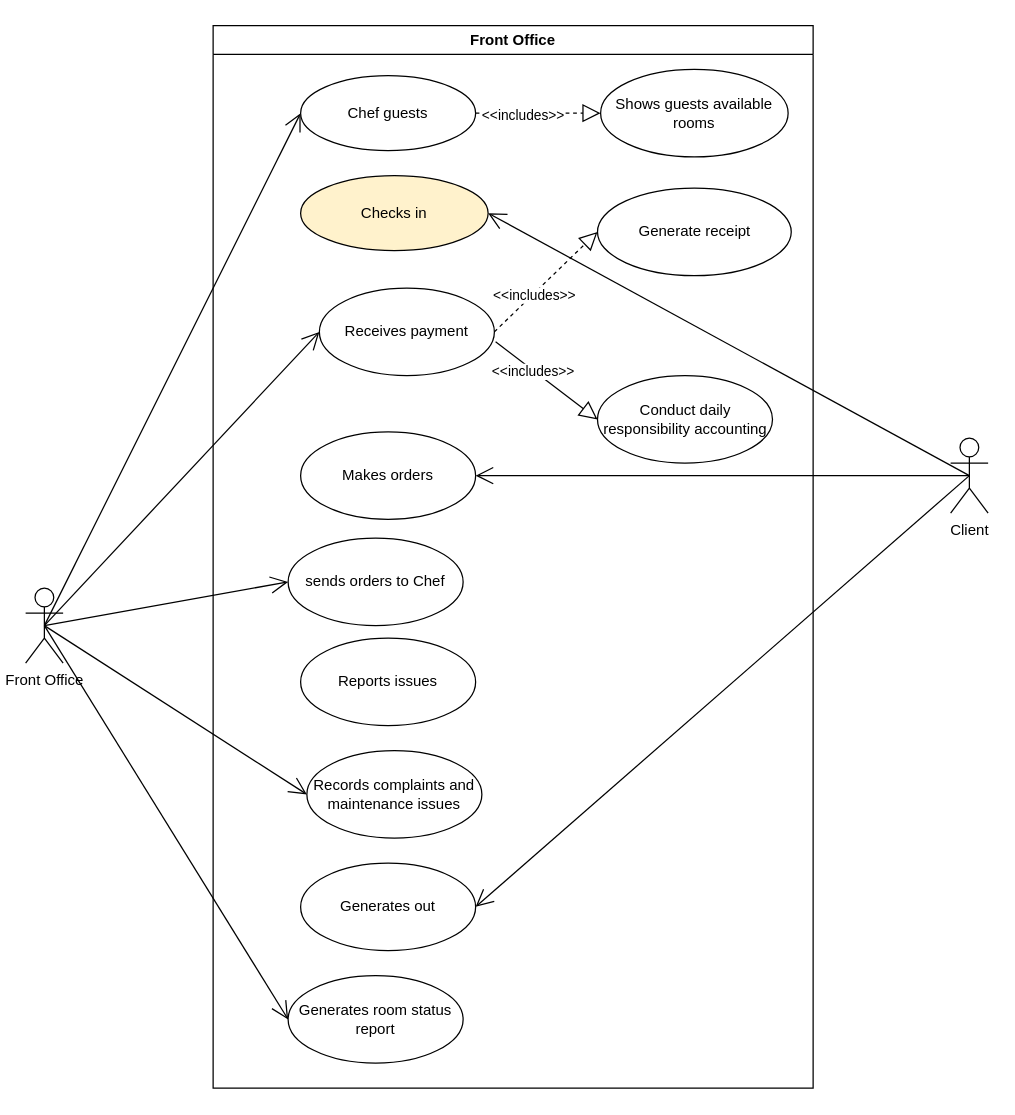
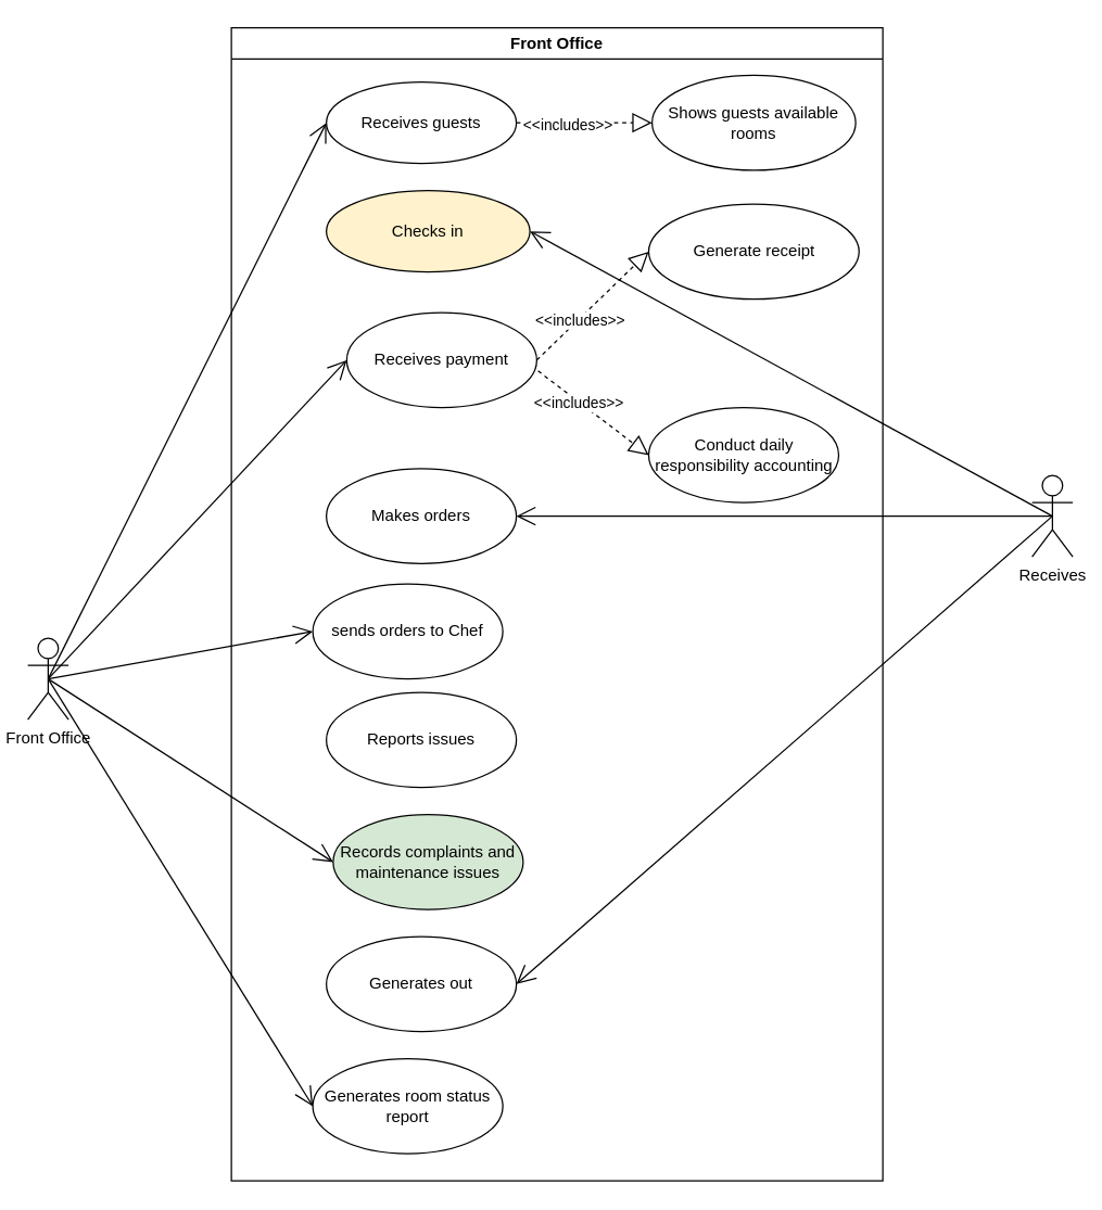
- <mxCell id="20" value="Chef guests" style="ellipse;whiteSpace=wrap;html=1;" vertex="1" parent="17"><mxGeometry x="70" y="40" width="140" height="60" as="geometry" /></mxCell>
+ <mxCell id="20" value="Receives guests" style="ellipse;whiteSpace=wrap;html=1;" vertex="1" parent="17"><mxGeometry x="70" y="40" width="140" height="60" as="geometry" /></mxCell>
- <mxCell id="9" value="" style="endArrow=block;dashed=0;endFill=0;endSize=12;html=1;rounded=0;exitX=1.007;exitY=0.614;exitDx=0;exitDy=0;entryX=0;entryY=0.5;entryDx=0;entryDy=0;exitPerimeter=0;" edge="1" parent="1" source="6" target="26"><mxGeometry width="160" relative="1" as="geometry"><mxPoint x="290" y="420" as="sourcePoint" /><mxPoint x="340" y="480" as="targetPoint" /></mxGeometry></mxCell>
+ <mxCell id="9" value="" style="endArrow=block;dashed=1;endFill=0;endSize=12;html=1;rounded=0;exitX=1.007;exitY=0.614;exitDx=0;exitDy=0;entryX=0;entryY=0.5;entryDx=0;entryDy=0;exitPerimeter=0;" edge="1" parent="1" source="6" target="26"><mxGeometry width="160" relative="1" as="geometry"><mxPoint x="290" y="420" as="sourcePoint" /><mxPoint x="340" y="480" as="targetPoint" /></mxGeometry></mxCell>
- <mxCell id="4" value="Client" style="shape=umlActor;verticalLabelPosition=bottom;verticalAlign=top;html=1;" vertex="1" parent="1"><mxGeometry x="760" y="350" width="30" height="60" as="geometry" /></mxCell>
+ <mxCell id="4" value="Receives" style="shape=umlActor;verticalLabelPosition=bottom;verticalAlign=top;html=1;" vertex="1" parent="1"><mxGeometry x="760" y="350" width="30" height="60" as="geometry" /></mxCell>
- <mxCell id="28" value="Records complaints and maintenance issues" style="ellipse;whiteSpace=wrap;html=1;" vertex="1" parent="17"><mxGeometry x="75" y="580" width="140" height="70" as="geometry" /></mxCell>
+ <mxCell id="28" value="Records complaints and maintenance issues" style="ellipse;whiteSpace=wrap;html=1;fillColor=#d5e8d4;" vertex="1" parent="17"><mxGeometry x="75" y="580" width="140" height="70" as="geometry" /></mxCell>
